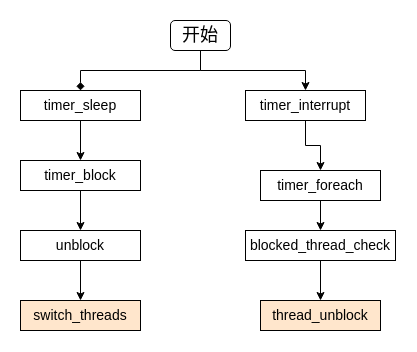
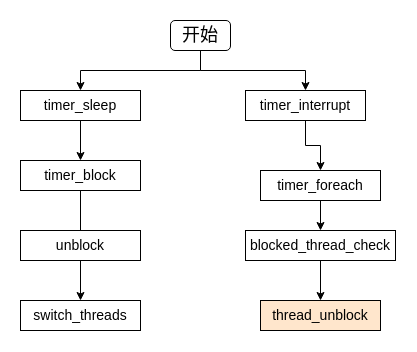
- <mxCell id="2" style="edgeStyle=orthogonalEdgeStyle;rounded=0;orthogonalLoop=1;jettySize=auto;html=1;exitX=0.5;exitY=1;exitDx=0;exitDy=0;entryX=0.5;entryY=0;entryDx=0;entryDy=0;endArrow=diamond;" edge="1" parent="1" source="4" target="6"><mxGeometry relative="1" as="geometry" /></mxCell>
+ <mxCell id="2" style="edgeStyle=orthogonalEdgeStyle;rounded=0;orthogonalLoop=1;jettySize=auto;html=1;exitX=0.5;exitY=1;exitDx=0;exitDy=0;entryX=0.5;entryY=0;entryDx=0;entryDy=0;" edge="1" parent="1" source="4" target="6"><mxGeometry relative="1" as="geometry" /></mxCell>
- <mxCell id="7" style="edgeStyle=orthogonalEdgeStyle;rounded=0;orthogonalLoop=1;jettySize=auto;html=1;exitX=0.5;exitY=1;exitDx=0;exitDy=0;entryX=0.5;entryY=0;entryDx=0;entryDy=0;" edge="1" parent="1" source="8" target="14"><mxGeometry relative="1" as="geometry" /></mxCell>
+ <mxCell id="7" style="edgeStyle=orthogonalEdgeStyle;rounded=0;orthogonalLoop=1;jettySize=auto;html=1;exitX=0.5;exitY=1;exitDx=0;exitDy=0;entryX=0.5;entryY=0;entryDx=0;entryDy=0;endArrow=none;" edge="1" parent="1" source="8" target="14"><mxGeometry relative="1" as="geometry" /></mxCell>
- <mxCell id="15" value="&lt;font style=&quot;font-size: 14px&quot;&gt;switch_threads&lt;/font&gt;" style="rounded=0;whiteSpace=wrap;html=1;fillColor=#ffe6cc;" vertex="1" parent="1"><mxGeometry x="20" y="300" width="120" height="30" as="geometry" /></mxCell>
+ <mxCell id="15" value="&lt;font style=&quot;font-size: 14px&quot;&gt;switch_threads&lt;/font&gt;" style="rounded=0;whiteSpace=wrap;html=1;" vertex="1" parent="1"><mxGeometry x="20" y="300" width="120" height="30" as="geometry" /></mxCell>
